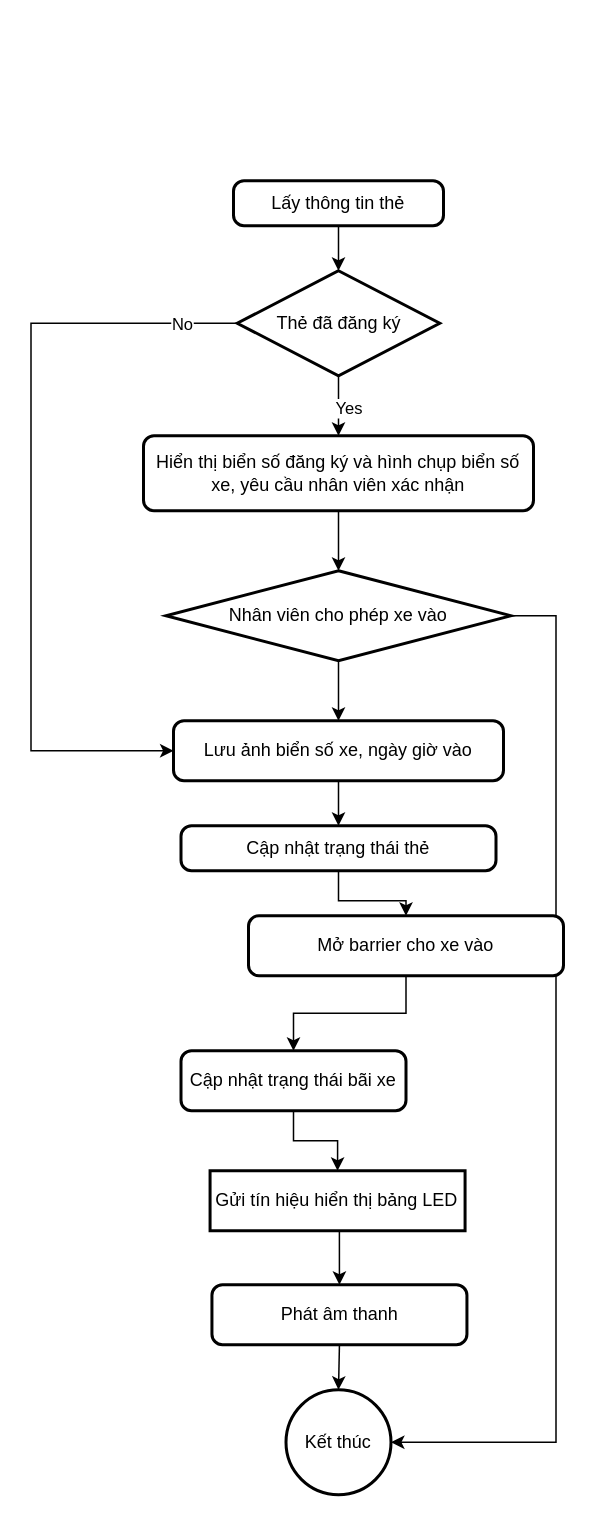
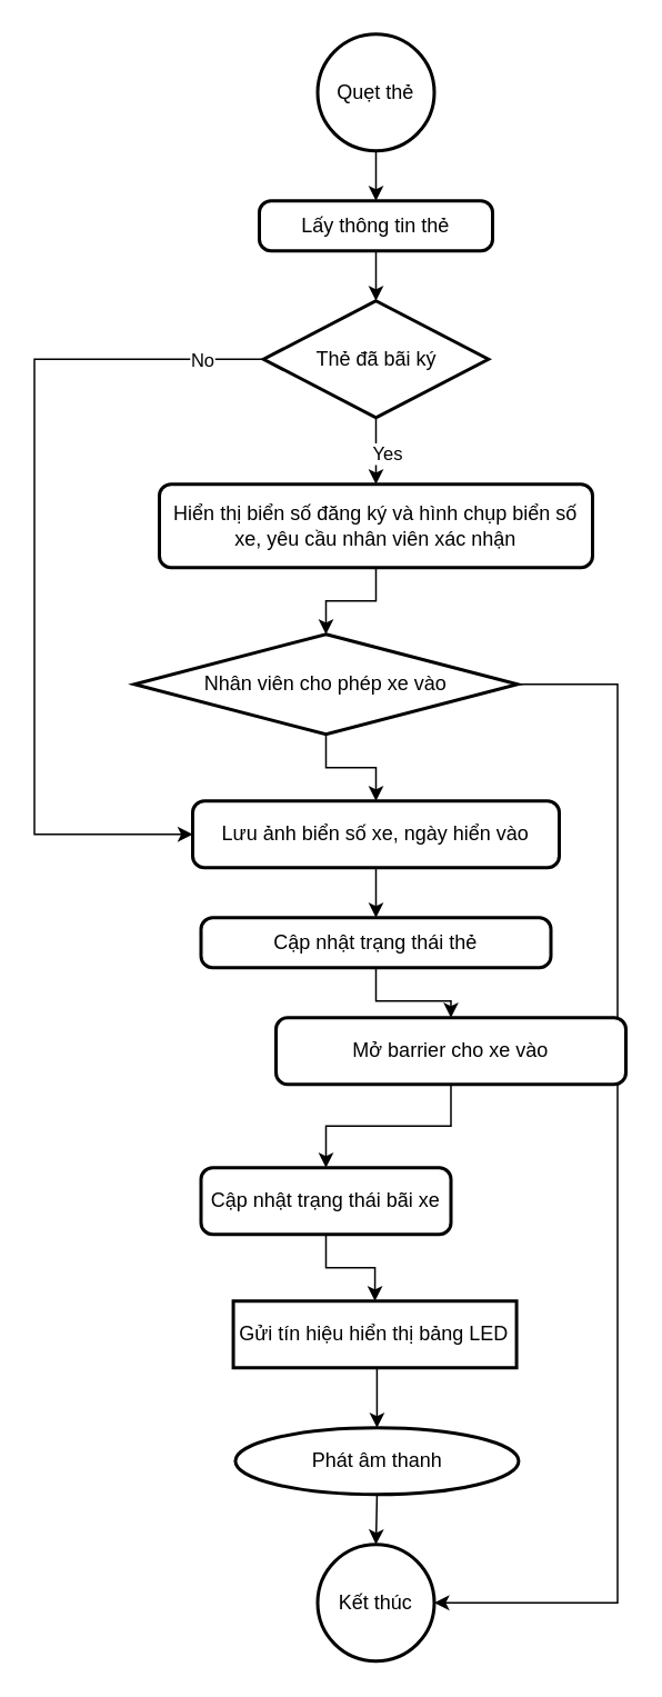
+ <mxCell id="3" value="Quẹt thẻ" style="strokeWidth=2;html=1;shape=mxgraph.flowchart.start_2;whiteSpace=wrap;" parent="1" vertex="1"><mxGeometry x="190" y="20" width="70" height="70" as="geometry" /></mxCell>
+ <mxCell id="2" style="edgeStyle=orthogonalEdgeStyle;rounded=0;orthogonalLoop=1;jettySize=auto;html=1;entryX=0.5;entryY=0;entryDx=0;entryDy=0;" parent="1" source="3" target="5" edge="1"><mxGeometry relative="1" as="geometry" /></mxCell>
- <mxCell id="10" value="Thẻ đã đăng ký" style="strokeWidth=2;html=1;shape=mxgraph.flowchart.decision;whiteSpace=wrap;" parent="1" vertex="1"><mxGeometry x="157.5" y="180" width="135" height="70" as="geometry" /></mxCell>
+ <mxCell id="10" value="Thẻ đã bãi ký" style="strokeWidth=2;html=1;shape=mxgraph.flowchart.decision;whiteSpace=wrap;" parent="1" vertex="1"><mxGeometry x="157.5" y="180" width="135" height="70" as="geometry" /></mxCell>
- <mxCell id="17" value="Nhân viên cho phép xe vào" style="strokeWidth=2;html=1;shape=mxgraph.flowchart.decision;whiteSpace=wrap;" parent="1" vertex="1"><mxGeometry x="110" y="380" width="230" height="60" as="geometry" /></mxCell>
+ <mxCell id="17" value="Nhân viên cho phép xe vào" style="strokeWidth=2;html=1;shape=mxgraph.flowchart.decision;whiteSpace=wrap;" parent="1" vertex="1"><mxGeometry x="80" y="380" width="230" height="60" as="geometry" /></mxCell>
- <mxCell id="12" value="Lưu ảnh biển số xe, ngày giờ vào" style="rounded=1;whiteSpace=wrap;html=1;absoluteArcSize=1;arcSize=14;strokeWidth=2;" parent="1" vertex="1"><mxGeometry x="115" y="480" width="220" height="40" as="geometry" /></mxCell>
+ <mxCell id="12" value="Lưu ảnh biển số xe, ngày hiển vào" style="rounded=1;whiteSpace=wrap;html=1;absoluteArcSize=1;arcSize=14;strokeWidth=2;" parent="1" vertex="1"><mxGeometry x="115" y="480" width="220" height="40" as="geometry" /></mxCell>
- <mxCell id="28" value="Phát âm thanh" style="rounded=1;whiteSpace=wrap;html=1;absoluteArcSize=1;arcSize=14;strokeWidth=2;" vertex="1" parent="1"><mxGeometry x="140.63" y="856" width="170" height="40" as="geometry" /></mxCell>
+ <mxCell id="28" value="Phát âm thanh" style="ellipse;whiteSpace=wrap;html=1;absoluteArcSize=1;arcSize=14;strokeWidth=2;" vertex="1" parent="1"><mxGeometry x="140.63" y="856" width="170" height="40" as="geometry" /></mxCell>
